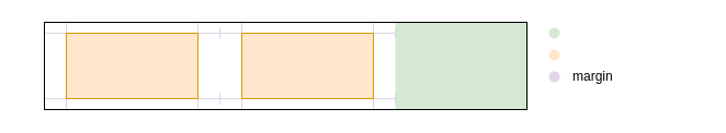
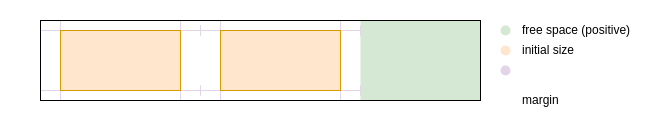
+ <mxCell id="19" value="free space (positive)" style="text;html=1;strokeColor=none;fillColor=none;align=left;verticalAlign=middle;whiteSpace=wrap;rounded=0;" vertex="1" parent="1"><mxGeometry x="520" y="20" width="120" height="20" as="geometry" /></mxCell>
+ <mxCell id="15" value="initial size" style="text;html=1;strokeColor=none;fillColor=none;align=left;verticalAlign=middle;whiteSpace=wrap;rounded=0;" vertex="1" parent="1"><mxGeometry x="520" y="40" width="60" height="20" as="geometry" /></mxCell>
- <mxCell id="17" value="margin" style="text;html=1;strokeColor=none;fillColor=none;align=left;verticalAlign=middle;whiteSpace=wrap;rounded=0;" vertex="1" parent="1"><mxGeometry x="520" y="60" width="60" height="20" as="geometry" /></mxCell>
+ <mxCell id="17" value="margin" style="text;html=1;strokeColor=none;fillColor=none;align=left;verticalAlign=middle;whiteSpace=wrap;rounded=0;" vertex="1" parent="1"><mxGeometry x="520" y="90" width="60" height="20" as="geometry" /></mxCell>
